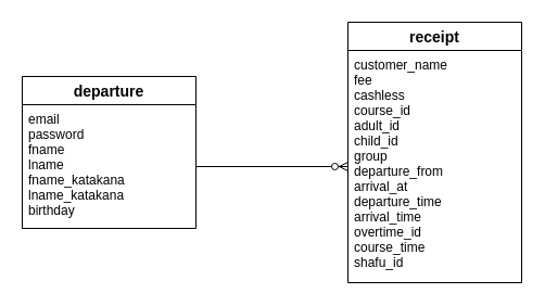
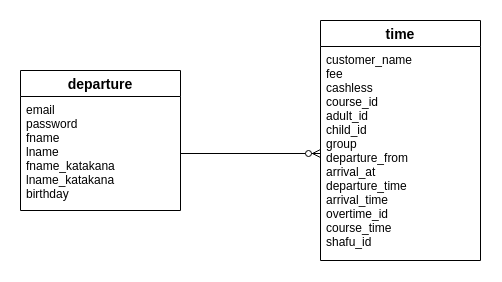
- <mxCell id="2" value="receipt" style="swimlane;fontStyle=1;childLayout=stackLayout;horizontal=1;startSize=26;horizontalStack=0;resizeParent=1;resizeParentMax=0;resizeLast=0;collapsible=1;marginBottom=0;align=center;fontSize=14;" parent="1" vertex="1"><mxGeometry x="320" y="20" width="160" height="240" as="geometry" /></mxCell>
+ <mxCell id="2" value="time" style="swimlane;fontStyle=1;childLayout=stackLayout;horizontal=1;startSize=26;horizontalStack=0;resizeParent=1;resizeParentMax=0;resizeLast=0;collapsible=1;marginBottom=0;align=center;fontSize=14;" parent="1" vertex="1"><mxGeometry x="320" y="20" width="160" height="240" as="geometry" /></mxCell>
